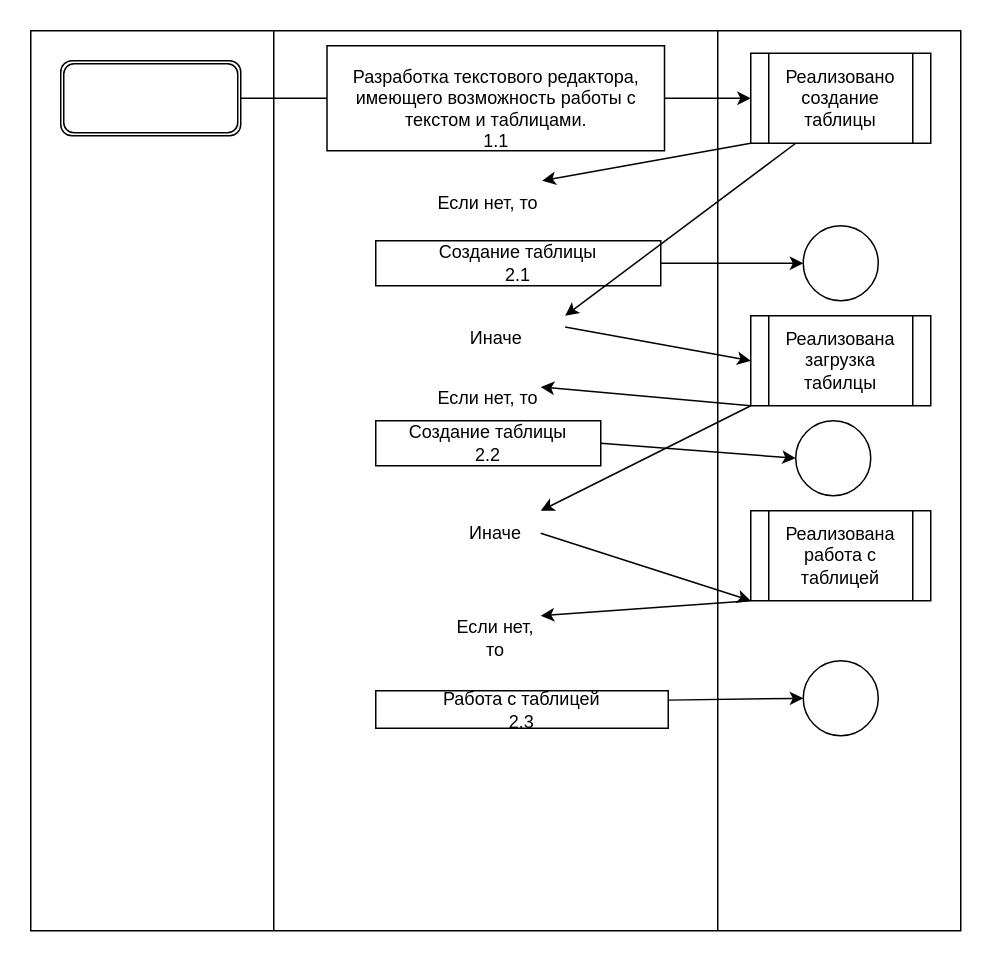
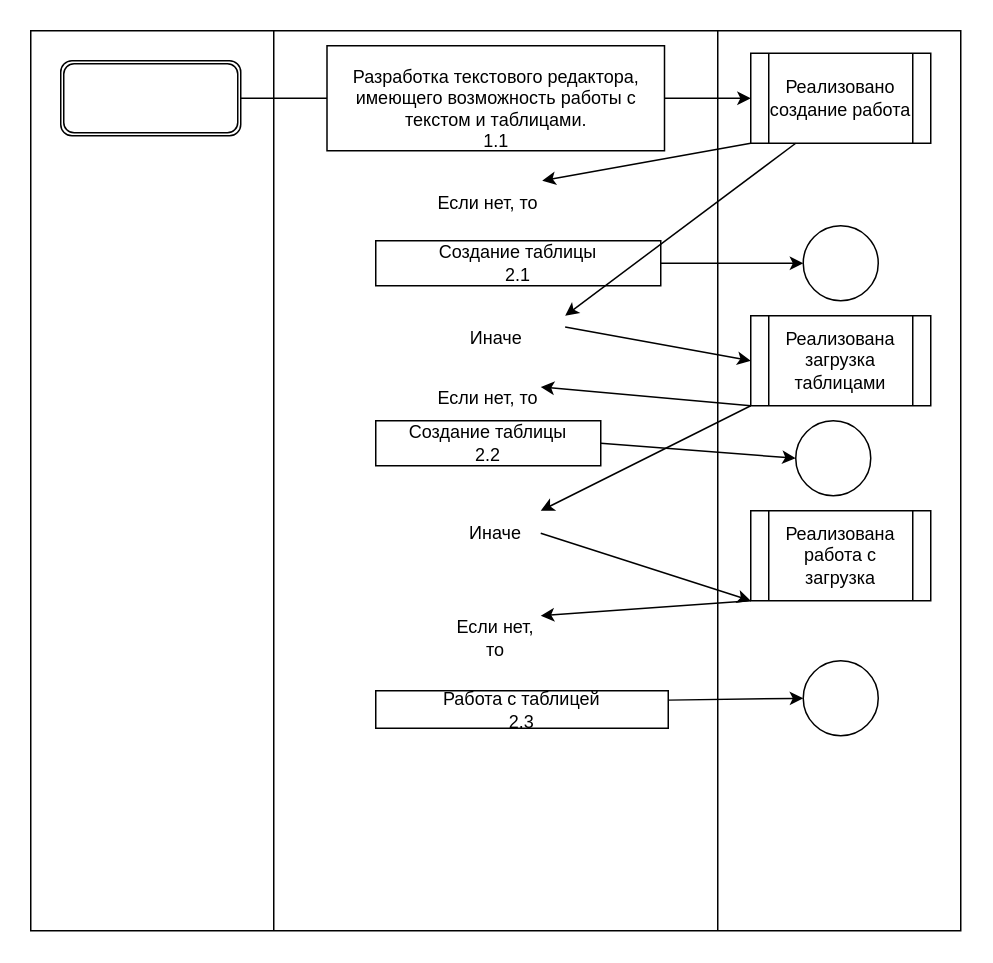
- <mxCell id="5" value="Реализовано создание таблицы" style="shape=process;whiteSpace=wrap;html=1;backgroundOutline=1;" parent="1" vertex="1"><mxGeometry x="500" y="35" width="120" height="60" as="geometry" /></mxCell>
+ <mxCell id="5" value="Реализовано создание работа" style="shape=process;whiteSpace=wrap;html=1;backgroundOutline=1;" parent="1" vertex="1"><mxGeometry x="500" y="35" width="120" height="60" as="geometry" /></mxCell>
- <mxCell id="8" value="Реализована загрузка табилцы" style="shape=process;whiteSpace=wrap;html=1;backgroundOutline=1;" parent="1" vertex="1"><mxGeometry x="500" y="210" width="120" height="60" as="geometry" /></mxCell>
+ <mxCell id="8" value="Реализована загрузка таблицами" style="shape=process;whiteSpace=wrap;html=1;backgroundOutline=1;" parent="1" vertex="1"><mxGeometry x="500" y="210" width="120" height="60" as="geometry" /></mxCell>
- <mxCell id="20" value="Реализована работа с таблицей" style="shape=process;whiteSpace=wrap;html=1;backgroundOutline=1;" parent="1" vertex="1"><mxGeometry x="500" y="340" width="120" height="60" as="geometry" /></mxCell>
+ <mxCell id="20" value="Реализована работа с загрузка" style="shape=process;whiteSpace=wrap;html=1;backgroundOutline=1;" parent="1" vertex="1"><mxGeometry x="500" y="340" width="120" height="60" as="geometry" /></mxCell>
